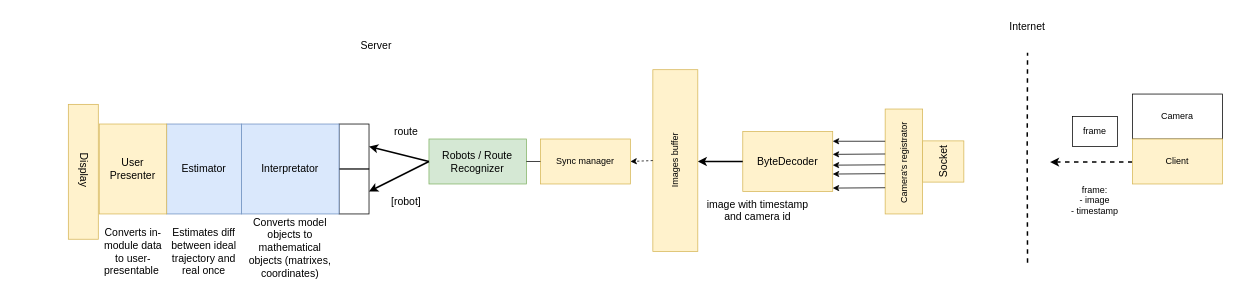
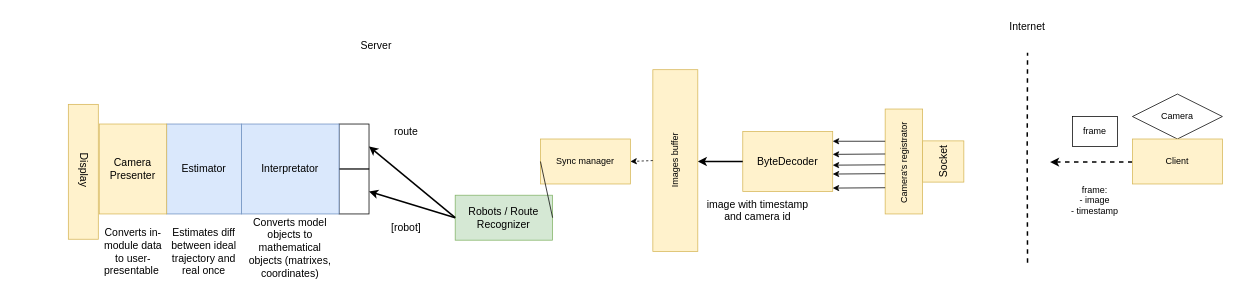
- <mxCell id="2" value="Camera" style="rounded=0;whiteSpace=wrap;html=1;" parent="1" vertex="1"><mxGeometry x="1510" y="125" width="120" height="60" as="geometry" /></mxCell>
+ <mxCell id="2" value="Camera" style="rhombus;whiteSpace=wrap;html=1;" parent="1" vertex="1"><mxGeometry x="1510" y="125" width="120" height="60" as="geometry" /></mxCell>
- <mxCell id="11" value="Robots&amp;nbsp;/ Route&lt;br&gt;Recognizer" style="rounded=0;whiteSpace=wrap;html=1;fontSize=14;fillColor=#d5e8d4;strokeColor=#82b366;" parent="1" vertex="1"><mxGeometry x="571.25" y="185" width="130" height="60" as="geometry" /></mxCell>
+ <mxCell id="11" value="Robots&amp;nbsp;/ Route&lt;br&gt;Recognizer" style="rounded=0;whiteSpace=wrap;html=1;fontSize=14;fillColor=#d5e8d4;strokeColor=#82b366;" parent="1" vertex="1"><mxGeometry x="606.25" y="260" width="130" height="60" as="geometry" /></mxCell>
- <mxCell id="24" value="User&lt;br&gt;Presenter" style="rounded=0;whiteSpace=wrap;html=1;fontSize=14;fillColor=#fff2cc;strokeColor=#d6b656;" parent="1" vertex="1"><mxGeometry x="131.25" y="165" width="90" height="120" as="geometry" /></mxCell>
+ <mxCell id="24" value="Camera&lt;br&gt;Presenter" style="rounded=0;whiteSpace=wrap;html=1;fontSize=14;fillColor=#fff2cc;strokeColor=#d6b656;" parent="1" vertex="1"><mxGeometry x="131.25" y="165" width="90" height="120" as="geometry" /></mxCell>
- <mxCell id="17" value="[robot]" style="text;html=1;strokeColor=none;fillColor=none;align=center;verticalAlign=middle;whiteSpace=wrap;rounded=0;fontSize=14;" parent="1" vertex="1"><mxGeometry x="511.25" y="252.5" width="60" height="30" as="geometry" /></mxCell>
+ <mxCell id="17" value="[robot]" style="text;html=1;strokeColor=none;fillColor=none;align=center;verticalAlign=middle;whiteSpace=wrap;rounded=0;fontSize=14;" parent="1" vertex="1"><mxGeometry x="511.25" y="287.5" width="60" height="30" as="geometry" /></mxCell>
